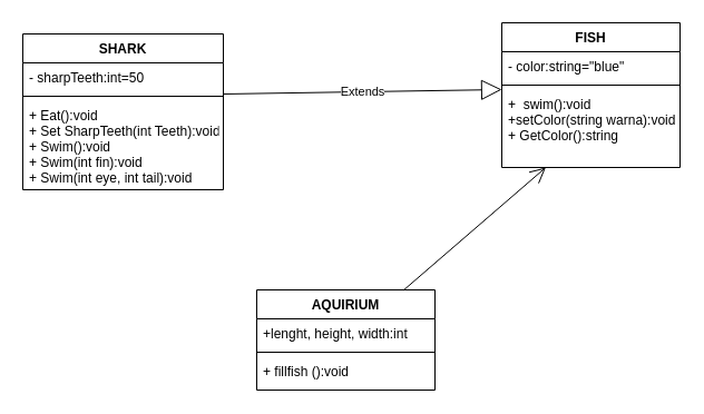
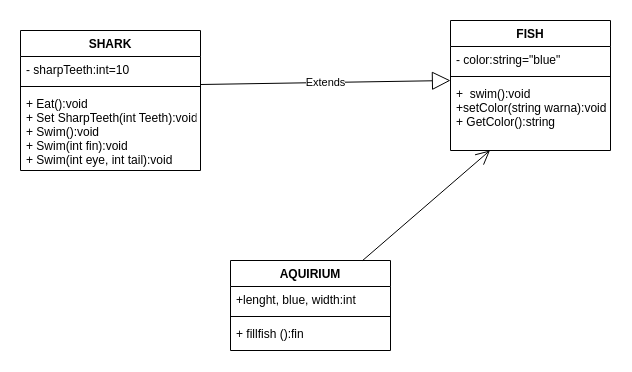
- <mxCell id="13" value="- sharpTeeth:int=50" style="text;strokeColor=none;fillColor=none;align=left;verticalAlign=top;spacingLeft=4;spacingRight=4;overflow=hidden;rotatable=0;points=[[0,0.5],[1,0.5]];portConstraint=eastwest;" vertex="1" parent="12"><mxGeometry y="26" width="180" height="26" as="geometry" /></mxCell>
+ <mxCell id="13" value="- sharpTeeth:int=10" style="text;strokeColor=none;fillColor=none;align=left;verticalAlign=top;spacingLeft=4;spacingRight=4;overflow=hidden;rotatable=0;points=[[0,0.5],[1,0.5]];portConstraint=eastwest;" vertex="1" parent="12"><mxGeometry y="26" width="180" height="26" as="geometry" /></mxCell>
- <mxCell id="7" value="+lenght, height, width:int" style="text;strokeColor=none;fillColor=none;align=left;verticalAlign=top;spacingLeft=4;spacingRight=4;overflow=hidden;rotatable=0;points=[[0,0.5],[1,0.5]];portConstraint=eastwest;" vertex="1" parent="6"><mxGeometry y="26" width="160" height="26" as="geometry" /></mxCell>
+ <mxCell id="7" value="+lenght, blue, width:int" style="text;strokeColor=none;fillColor=none;align=left;verticalAlign=top;spacingLeft=4;spacingRight=4;overflow=hidden;rotatable=0;points=[[0,0.5],[1,0.5]];portConstraint=eastwest;" vertex="1" parent="6"><mxGeometry y="26" width="160" height="26" as="geometry" /></mxCell>
- <mxCell id="9" value="+ fillfish ():void" style="text;strokeColor=none;fillColor=none;align=left;verticalAlign=top;spacingLeft=4;spacingRight=4;overflow=hidden;rotatable=0;points=[[0,0.5],[1,0.5]];portConstraint=eastwest;" vertex="1" parent="6"><mxGeometry y="60" width="160" height="30" as="geometry" /></mxCell>
+ <mxCell id="9" value="+ fillfish ():fin" style="text;strokeColor=none;fillColor=none;align=left;verticalAlign=top;spacingLeft=4;spacingRight=4;overflow=hidden;rotatable=0;points=[[0,0.5],[1,0.5]];portConstraint=eastwest;" vertex="1" parent="6"><mxGeometry y="60" width="160" height="30" as="geometry" /></mxCell>
